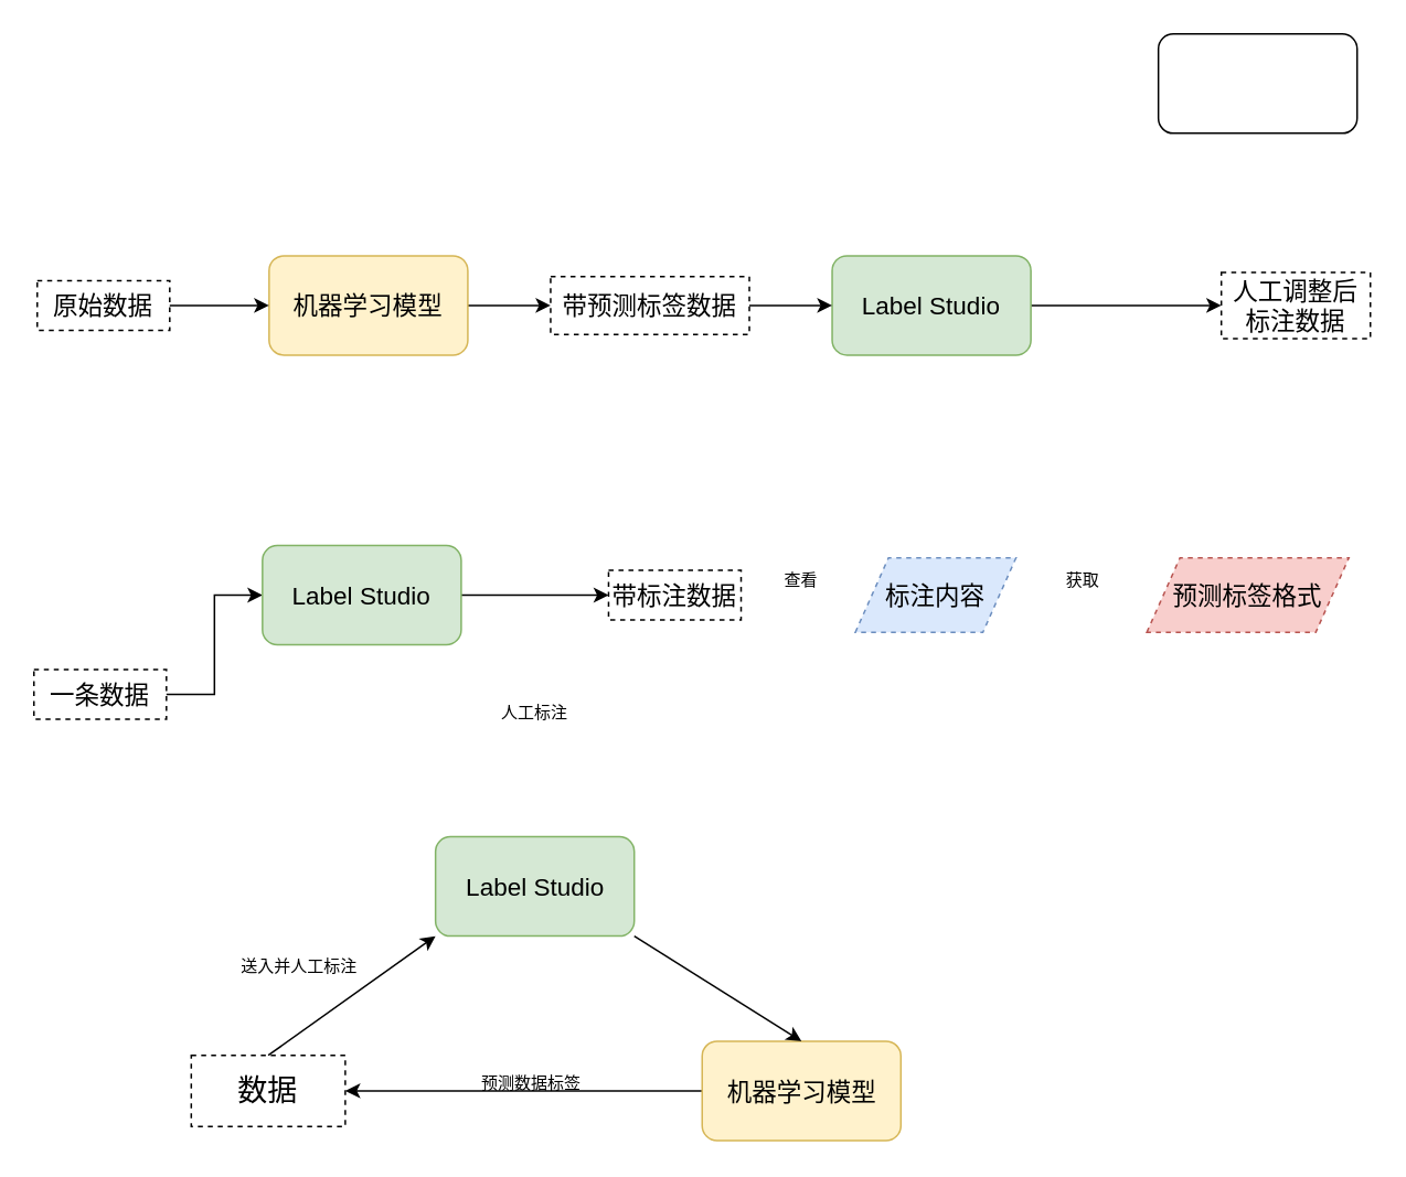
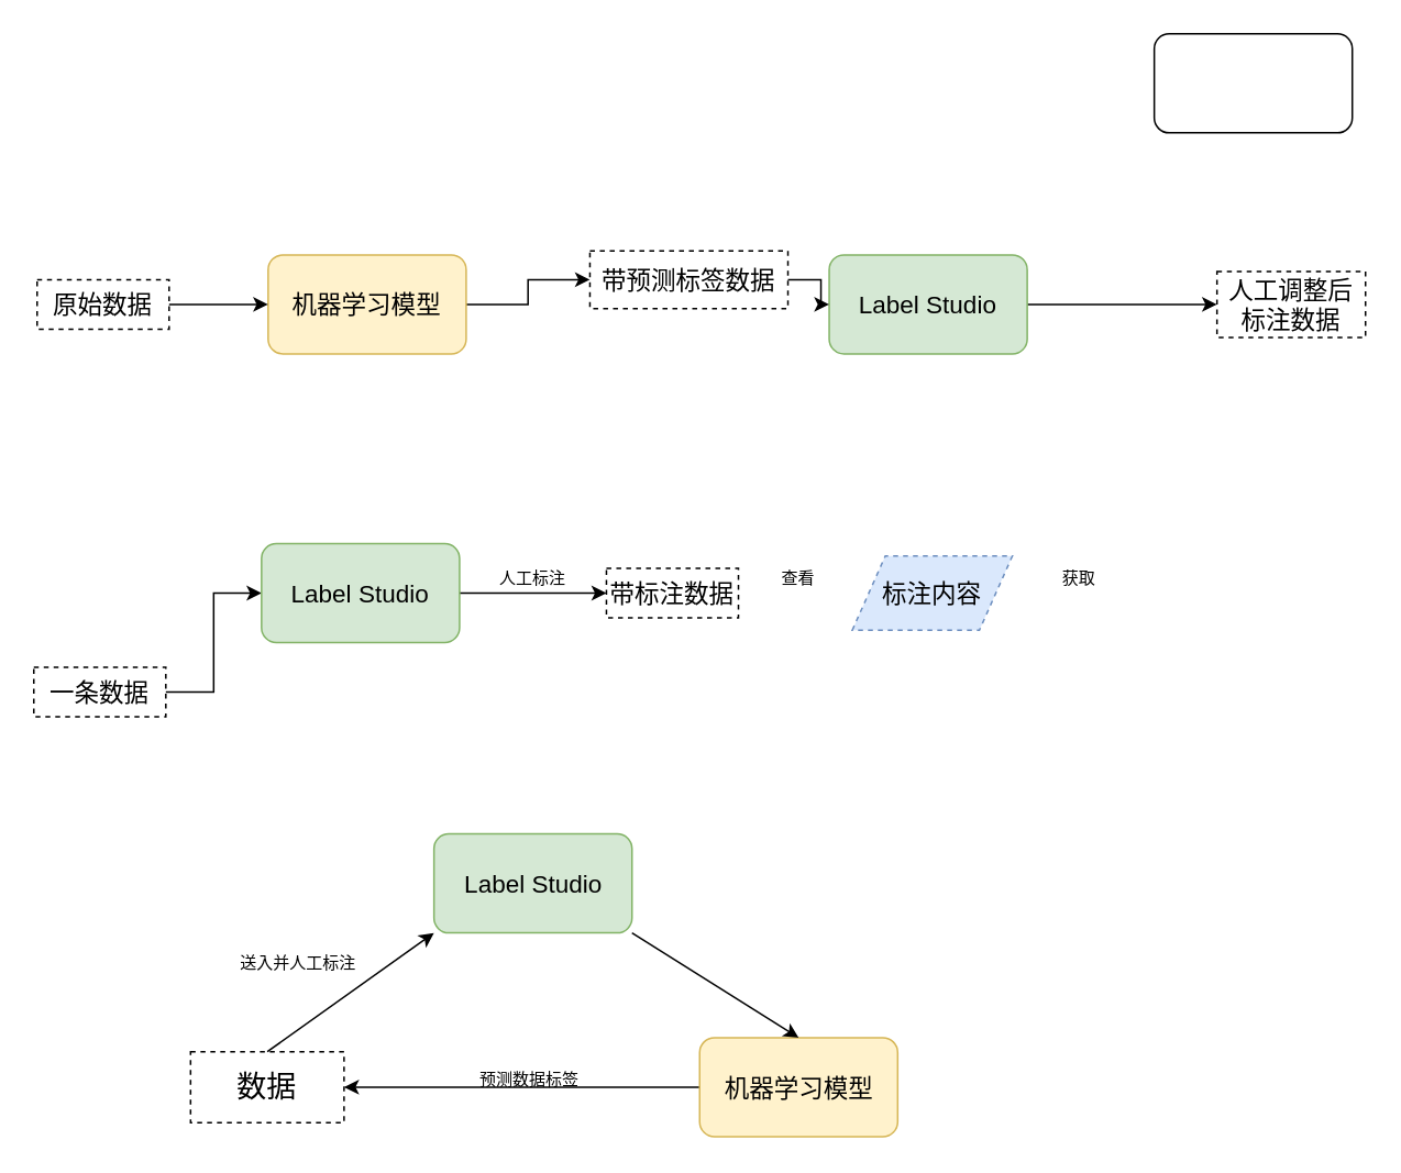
- <mxCell id="10" value="带预测标签数据" style="text;html=1;strokeColor=default;fillColor=none;align=center;verticalAlign=middle;whiteSpace=wrap;rounded=0;fontSize=15;dashed=1;" vertex="1" parent="1"><mxGeometry x="332" y="166.5" width="120" height="35" as="geometry" /></mxCell>
+ <mxCell id="10" value="带预测标签数据" style="text;html=1;strokeColor=default;fillColor=none;align=center;verticalAlign=middle;whiteSpace=wrap;rounded=0;fontSize=15;dashed=1;" vertex="1" parent="1"><mxGeometry x="357" y="151.5" width="120" height="35" as="geometry" /></mxCell>
- <mxCell id="19" value="预测标签格式" style="shape=parallelogram;perimeter=parallelogramPerimeter;whiteSpace=wrap;html=1;fixedSize=1;dashed=1;strokeColor=#b85450;fontSize=15;fillColor=#f8cecc;" vertex="1" parent="1"><mxGeometry x="692" y="336.5" width="122" height="45" as="geometry" /></mxCell>
- <mxCell id="17" value="人工标注" style="text;html=1;strokeColor=none;fillColor=none;align=center;verticalAlign=middle;whiteSpace=wrap;rounded=0;dashed=1;fontSize=10;" vertex="1" parent="1"><mxGeometry x="284" y="415" width="77" height="30" as="geometry" /></mxCell>
+ <mxCell id="17" value="人工标注" style="text;html=1;strokeColor=none;fillColor=none;align=center;verticalAlign=middle;whiteSpace=wrap;rounded=0;dashed=1;fontSize=10;" vertex="1" parent="1"><mxGeometry x="284" y="335" width="77" height="30" as="geometry" /></mxCell>
